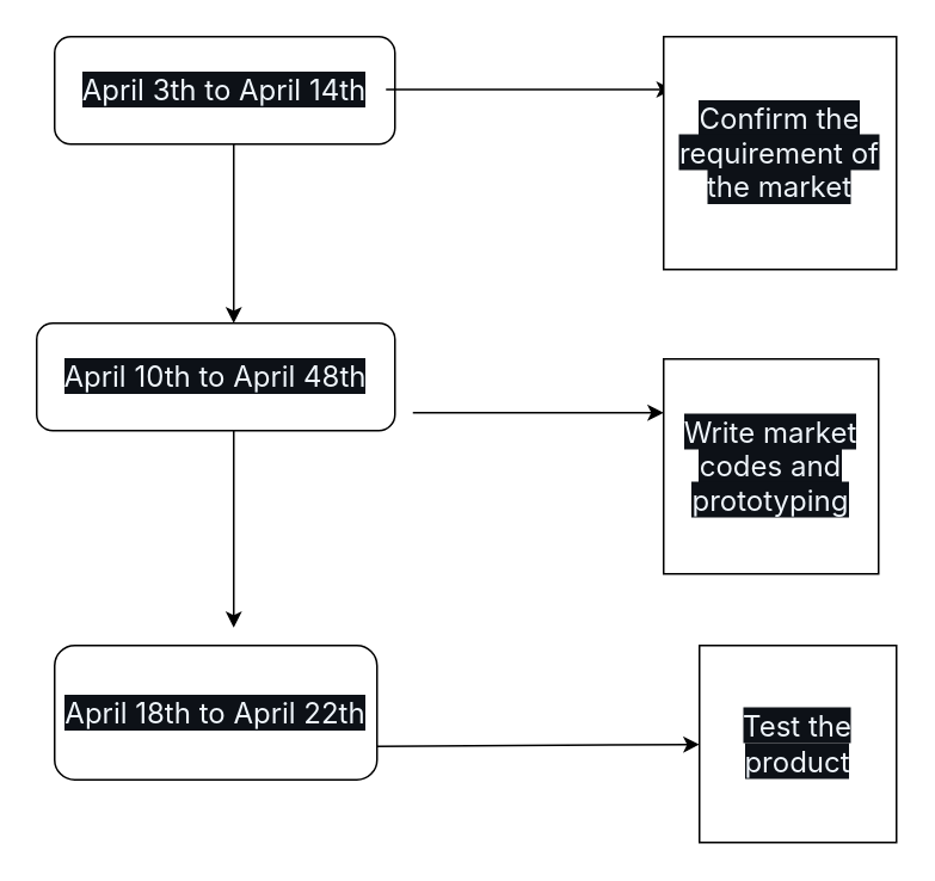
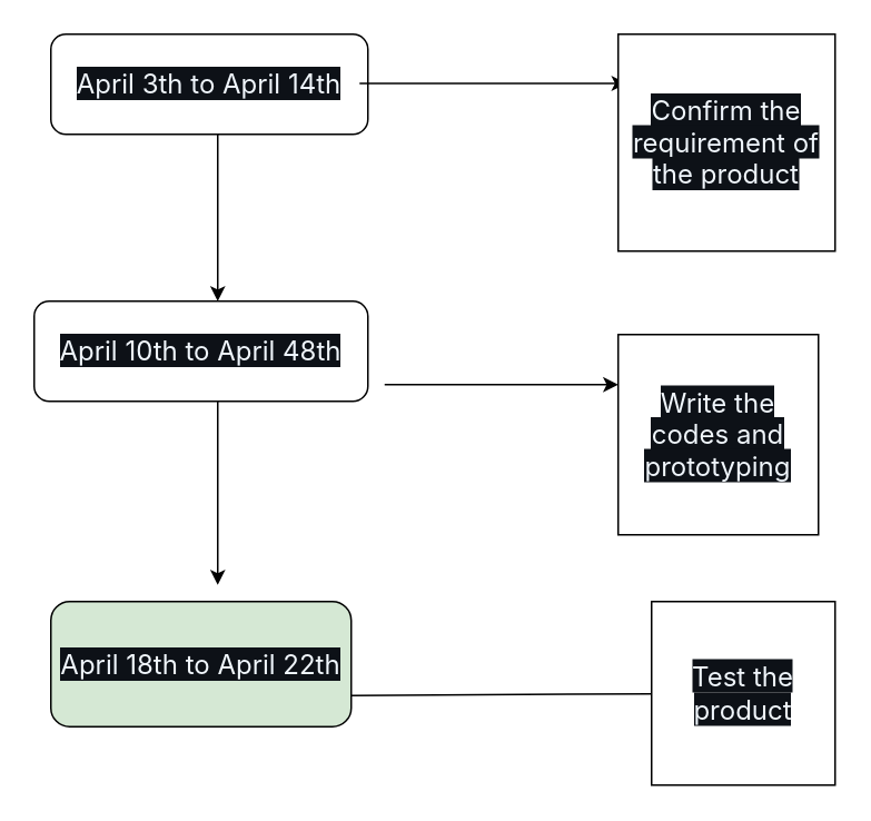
- <mxCell id="10" value="&lt;span style=&quot;color: rgb(240, 246, 252); font-family: -apple-system, BlinkMacSystemFont, &amp;quot;Segoe UI&amp;quot;, &amp;quot;Noto Sans&amp;quot;, Helvetica, Arial, sans-serif, &amp;quot;Apple Color Emoji&amp;quot;, &amp;quot;Segoe UI Emoji&amp;quot;; font-size: 16px; text-align: left; background-color: rgb(13, 17, 23);&quot;&gt;Confirm the requirement of the market&lt;/span&gt;" style="whiteSpace=wrap;html=1;aspect=fixed;" vertex="1" parent="1"><mxGeometry x="370" y="20" width="130" height="130" as="geometry" /></mxCell>
+ <mxCell id="10" value="&lt;span style=&quot;color: rgb(240, 246, 252); font-family: -apple-system, BlinkMacSystemFont, &amp;quot;Segoe UI&amp;quot;, &amp;quot;Noto Sans&amp;quot;, Helvetica, Arial, sans-serif, &amp;quot;Apple Color Emoji&amp;quot;, &amp;quot;Segoe UI Emoji&amp;quot;; font-size: 16px; text-align: left; background-color: rgb(13, 17, 23);&quot;&gt;Confirm the requirement of the product&lt;/span&gt;" style="whiteSpace=wrap;html=1;aspect=fixed;" vertex="1" parent="1"><mxGeometry x="370" y="20" width="130" height="130" as="geometry" /></mxCell>
- <mxCell id="14" value="&lt;span style=&quot;color: rgb(240, 246, 252); font-family: -apple-system, BlinkMacSystemFont, &amp;quot;Segoe UI&amp;quot;, &amp;quot;Noto Sans&amp;quot;, Helvetica, Arial, sans-serif, &amp;quot;Apple Color Emoji&amp;quot;, &amp;quot;Segoe UI Emoji&amp;quot;; font-size: 16px; text-align: left; background-color: rgb(13, 17, 23);&quot;&gt;Write market codes and prototyping&lt;/span&gt;" style="whiteSpace=wrap;html=1;aspect=fixed;" vertex="1" parent="1"><mxGeometry x="370" y="200" width="120" height="120" as="geometry" /></mxCell>
+ <mxCell id="14" value="&lt;span style=&quot;color: rgb(240, 246, 252); font-family: -apple-system, BlinkMacSystemFont, &amp;quot;Segoe UI&amp;quot;, &amp;quot;Noto Sans&amp;quot;, Helvetica, Arial, sans-serif, &amp;quot;Apple Color Emoji&amp;quot;, &amp;quot;Segoe UI Emoji&amp;quot;; font-size: 16px; text-align: left; background-color: rgb(13, 17, 23);&quot;&gt;Write the codes and prototyping&lt;/span&gt;" style="whiteSpace=wrap;html=1;aspect=fixed;" vertex="1" parent="1"><mxGeometry x="370" y="200" width="120" height="120" as="geometry" /></mxCell>
- <mxCell id="8" value="&lt;span style=&quot;color: rgb(240, 246, 252); font-family: -apple-system, BlinkMacSystemFont, &amp;quot;Segoe UI&amp;quot;, &amp;quot;Noto Sans&amp;quot;, Helvetica, Arial, sans-serif, &amp;quot;Apple Color Emoji&amp;quot;, &amp;quot;Segoe UI Emoji&amp;quot;; font-size: 16px; text-align: left; background-color: rgb(13, 17, 23);&quot;&gt;April 18th to April 22th&lt;/span&gt;" style="rounded=1;whiteSpace=wrap;html=1;" vertex="1" parent="1"><mxGeometry x="30" y="360" width="180" height="75" as="geometry" /></mxCell>
+ <mxCell id="8" value="&lt;span style=&quot;color: rgb(240, 246, 252); font-family: -apple-system, BlinkMacSystemFont, &amp;quot;Segoe UI&amp;quot;, &amp;quot;Noto Sans&amp;quot;, Helvetica, Arial, sans-serif, &amp;quot;Apple Color Emoji&amp;quot;, &amp;quot;Segoe UI Emoji&amp;quot;; font-size: 16px; text-align: left; background-color: rgb(13, 17, 23);&quot;&gt;April 18th to April 22th&lt;/span&gt;" style="rounded=1;whiteSpace=wrap;html=1;fillColor=#d5e8d4;" vertex="1" parent="1"><mxGeometry x="30" y="360" width="180" height="75" as="geometry" /></mxCell>
- <mxCell id="12" value="" style="endArrow=classic;html=1;rounded=0;exitX=1;exitY=0.75;exitDx=0;exitDy=0;" edge="1" parent="1" source="8" target="13"><mxGeometry width="50" height="50" relative="1" as="geometry"><mxPoint x="210" y="410" as="sourcePoint" /><mxPoint x="320" y="410" as="targetPoint" /></mxGeometry></mxCell>
+ <mxCell id="12" value="" style="endArrow=none;html=1;rounded=0;exitX=1;exitY=0.75;exitDx=0;exitDy=0;" edge="1" parent="1" source="8" target="13"><mxGeometry width="50" height="50" relative="1" as="geometry"><mxPoint x="210" y="410" as="sourcePoint" /><mxPoint x="320" y="410" as="targetPoint" /></mxGeometry></mxCell>
